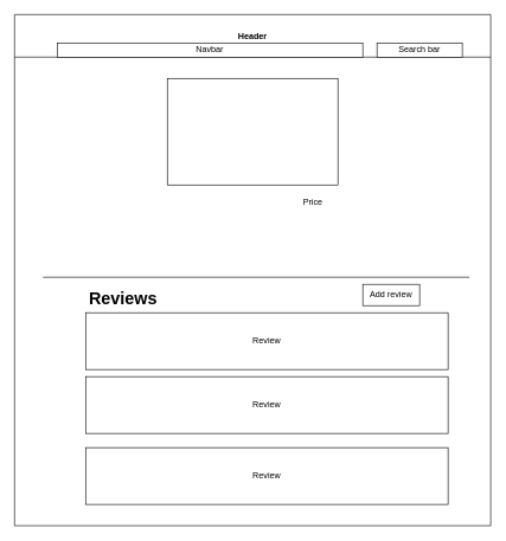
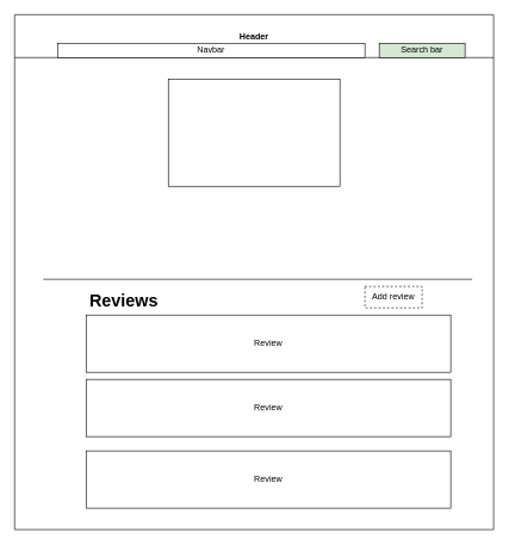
- <mxCell id="4" value="Search bar" style="rounded=0;whiteSpace=wrap;html=1;" vertex="1" parent="2"><mxGeometry x="510" y="40" width="120" height="20" as="geometry" /></mxCell>
+ <mxCell id="4" value="Search bar" style="rounded=0;whiteSpace=wrap;html=1;fillColor=#d5e8d4;" vertex="1" parent="2"><mxGeometry x="510" y="40" width="120" height="20" as="geometry" /></mxCell>
- <mxCell id="6" value="Price" style="text;html=1;strokeColor=none;fillColor=none;align=center;verticalAlign=middle;whiteSpace=wrap;rounded=0;" vertex="1" parent="2"><mxGeometry x="390" y="250" width="60" height="30" as="geometry" /></mxCell>
- <mxCell id="10" value="Add review" style="rounded=0;whiteSpace=wrap;html=1;" vertex="1" parent="2"><mxGeometry x="490" y="380" width="80" height="30" as="geometry" /></mxCell>
+ <mxCell id="10" value="Add review" style="rounded=0;whiteSpace=wrap;html=1;dashed=1;" vertex="1" parent="2"><mxGeometry x="490" y="380" width="80" height="30" as="geometry" /></mxCell>
